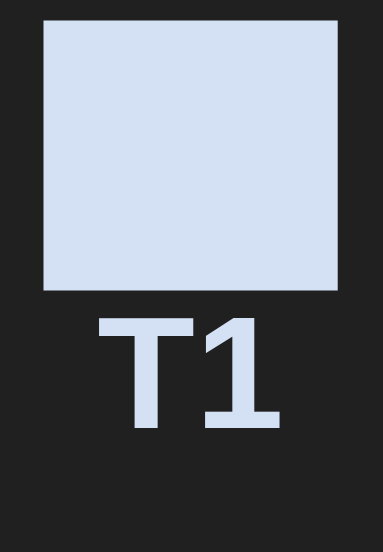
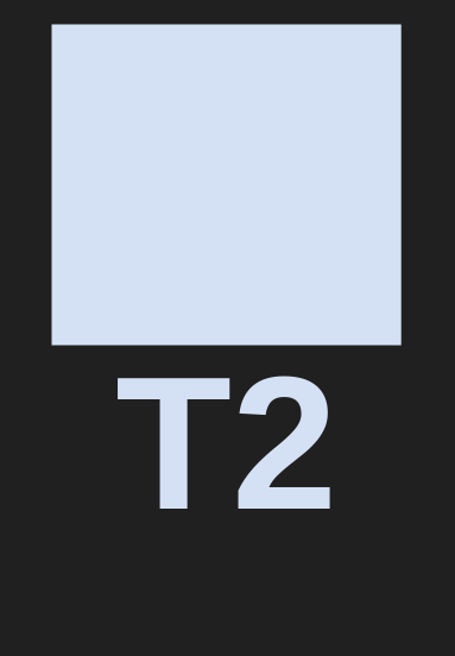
- <mxCell id="2" value="&lt;font style=&quot;font-size: 160px;&quot;&gt;T1&lt;/font&gt;&lt;div&gt;&lt;br&gt;&lt;/div&gt;" style="text;html=1;align=center;verticalAlign=middle;whiteSpace=wrap;rounded=0;fontColor=#D4E1F5;fontStyle=1" vertex="1" parent="1"><mxGeometry x="20" y="230" width="341" height="300" as="geometry" /></mxCell>
+ <mxCell id="2" value="&lt;font style=&quot;font-size: 160px;&quot;&gt;T2&lt;/font&gt;&lt;div&gt;&lt;br&gt;&lt;/div&gt;" style="text;html=1;align=center;verticalAlign=middle;whiteSpace=wrap;rounded=0;fontColor=#D4E1F5;fontStyle=1" vertex="1" parent="1"><mxGeometry x="20" y="230" width="341" height="300" as="geometry" /></mxCell>
